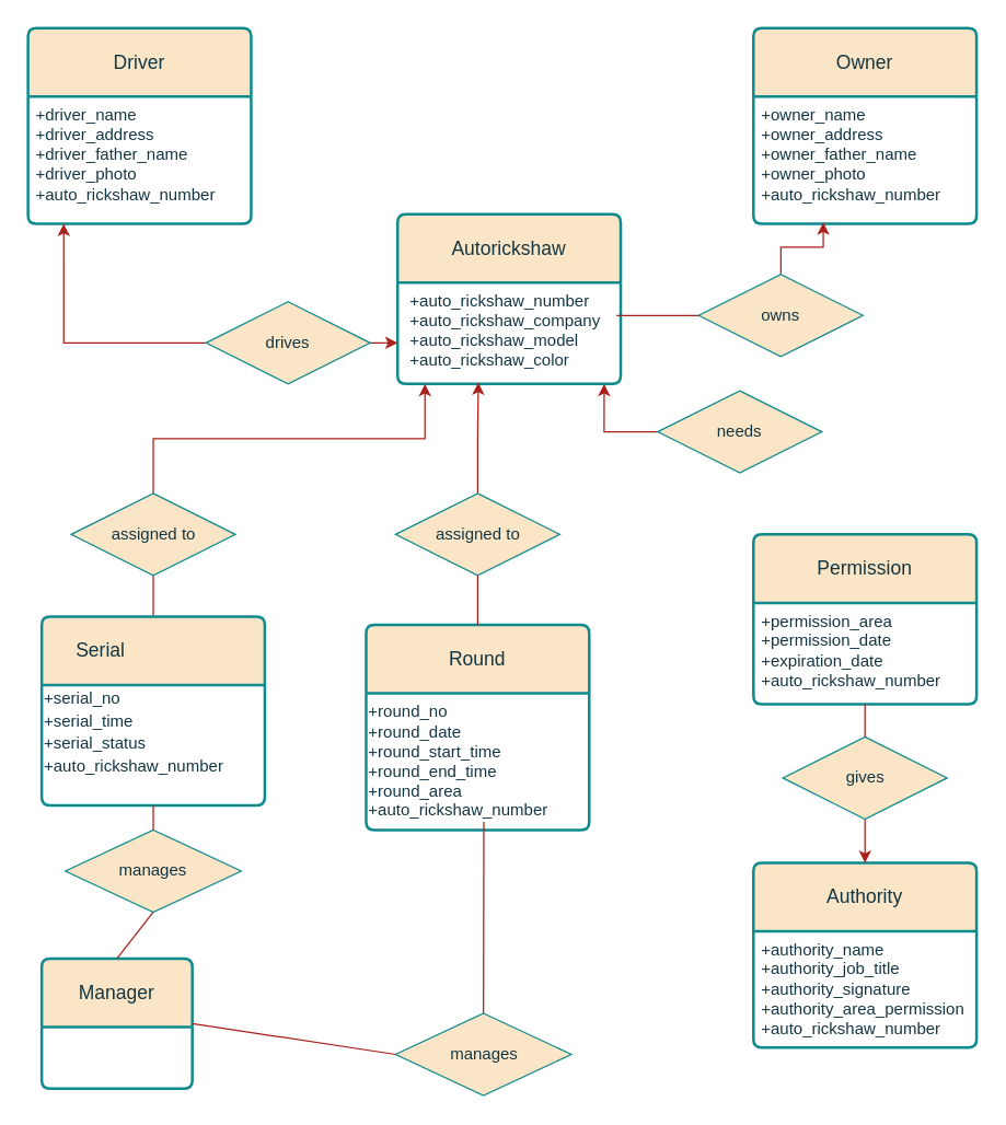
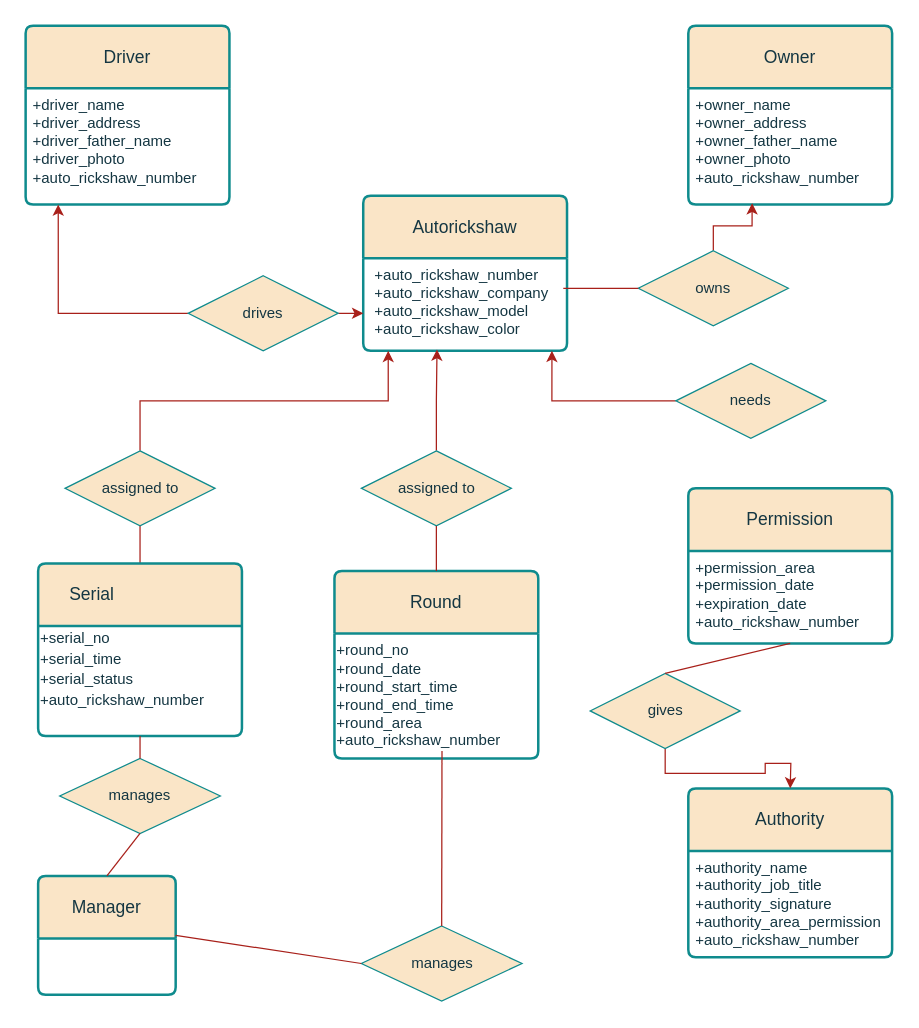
- <mxCell id="30" value="needs" style="shape=rhombus;perimeter=rhombusPerimeter;whiteSpace=wrap;html=1;align=center;labelBackgroundColor=none;fillColor=#FAE5C7;strokeColor=#0F8B8D;fontColor=#143642;" parent="1" vertex="1"><mxGeometry x="480" y="285" width="120" height="60" as="geometry" /></mxCell>
+ <mxCell id="30" value="needs" style="shape=rhombus;perimeter=rhombusPerimeter;whiteSpace=wrap;html=1;align=center;labelBackgroundColor=none;fillColor=#FAE5C7;strokeColor=#0F8B8D;fontColor=#143642;" parent="1" vertex="1"><mxGeometry x="540" y="290" width="120" height="60" as="geometry" /></mxCell>
- <mxCell id="27" value="gives" style="shape=rhombus;perimeter=rhombusPerimeter;whiteSpace=wrap;html=1;align=center;labelBackgroundColor=none;fillColor=#FAE5C7;strokeColor=#0F8B8D;fontColor=#143642;" parent="1" vertex="1"><mxGeometry x="571.5" y="538" width="120" height="60" as="geometry" /></mxCell>
+ <mxCell id="27" value="gives" style="shape=rhombus;perimeter=rhombusPerimeter;whiteSpace=wrap;html=1;align=center;labelBackgroundColor=none;fillColor=#FAE5C7;strokeColor=#0F8B8D;fontColor=#143642;" parent="1" vertex="1"><mxGeometry x="471.5" y="538" width="120" height="60" as="geometry" /></mxCell>
